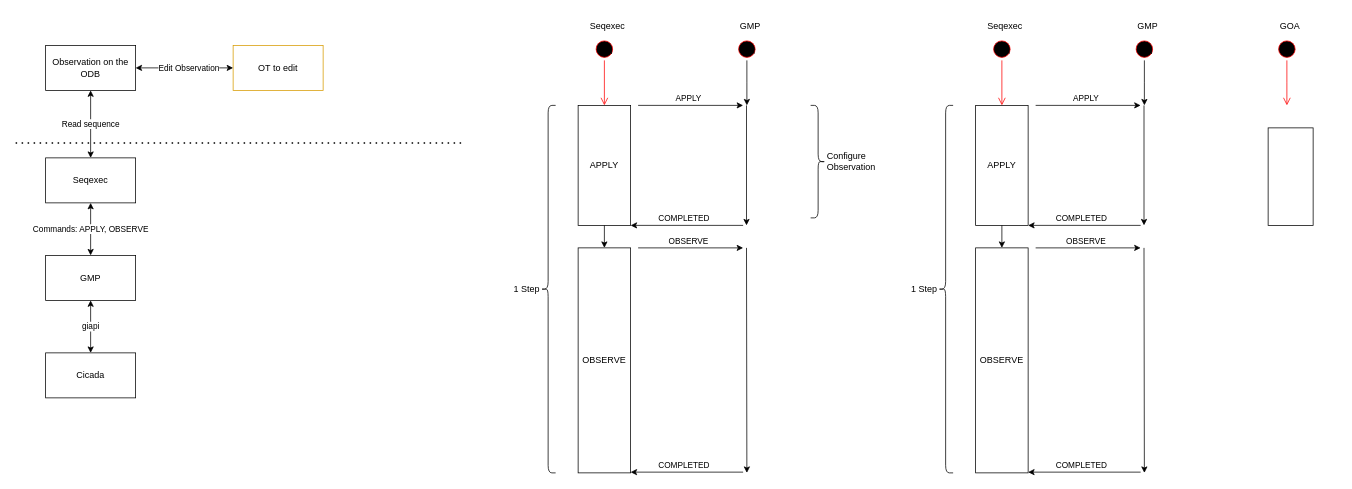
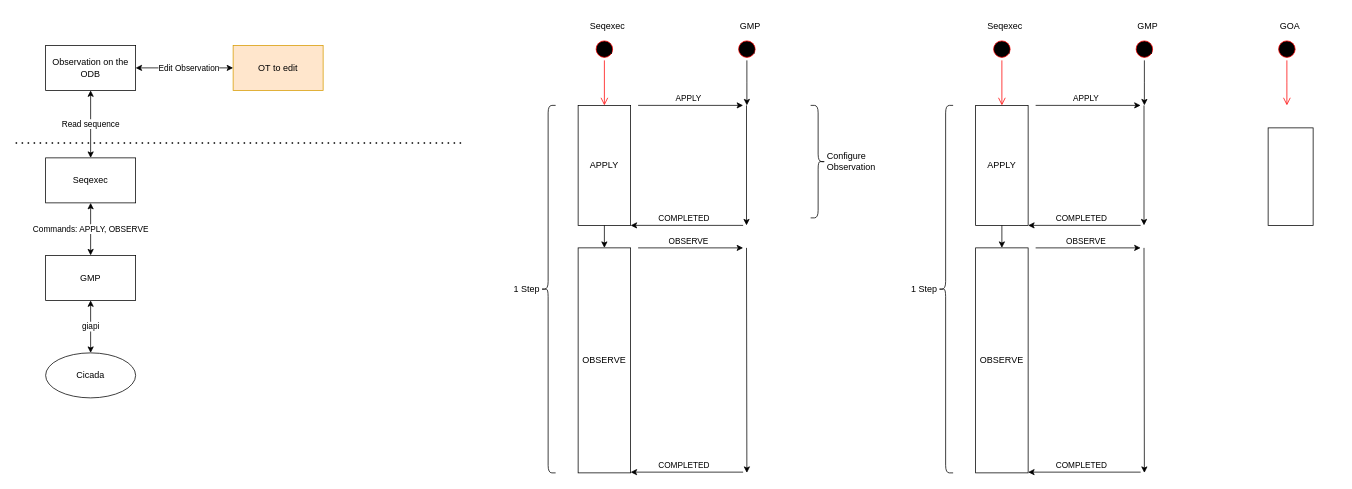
- <mxCell id="3" value="OT to edit" style="rounded=0;whiteSpace=wrap;html=1;fillColor=#ffffff;strokeColor=#d79b00;" vertex="1" parent="1"><mxGeometry x="310" y="60" width="120" height="60" as="geometry" /></mxCell>
+ <mxCell id="3" value="OT to edit" style="rounded=0;whiteSpace=wrap;html=1;fillColor=#ffe6cc;strokeColor=#d79b00;" vertex="1" parent="1"><mxGeometry x="310" y="60" width="120" height="60" as="geometry" /></mxCell>
- <mxCell id="11" value="Cicada" style="rounded=0;whiteSpace=wrap;html=1;" vertex="1" parent="1"><mxGeometry x="60" y="470" width="120" height="60" as="geometry" /></mxCell>
+ <mxCell id="11" value="Cicada" style="ellipse;whiteSpace=wrap;html=1;" vertex="1" parent="1"><mxGeometry x="60" y="470" width="120" height="60" as="geometry" /></mxCell>
